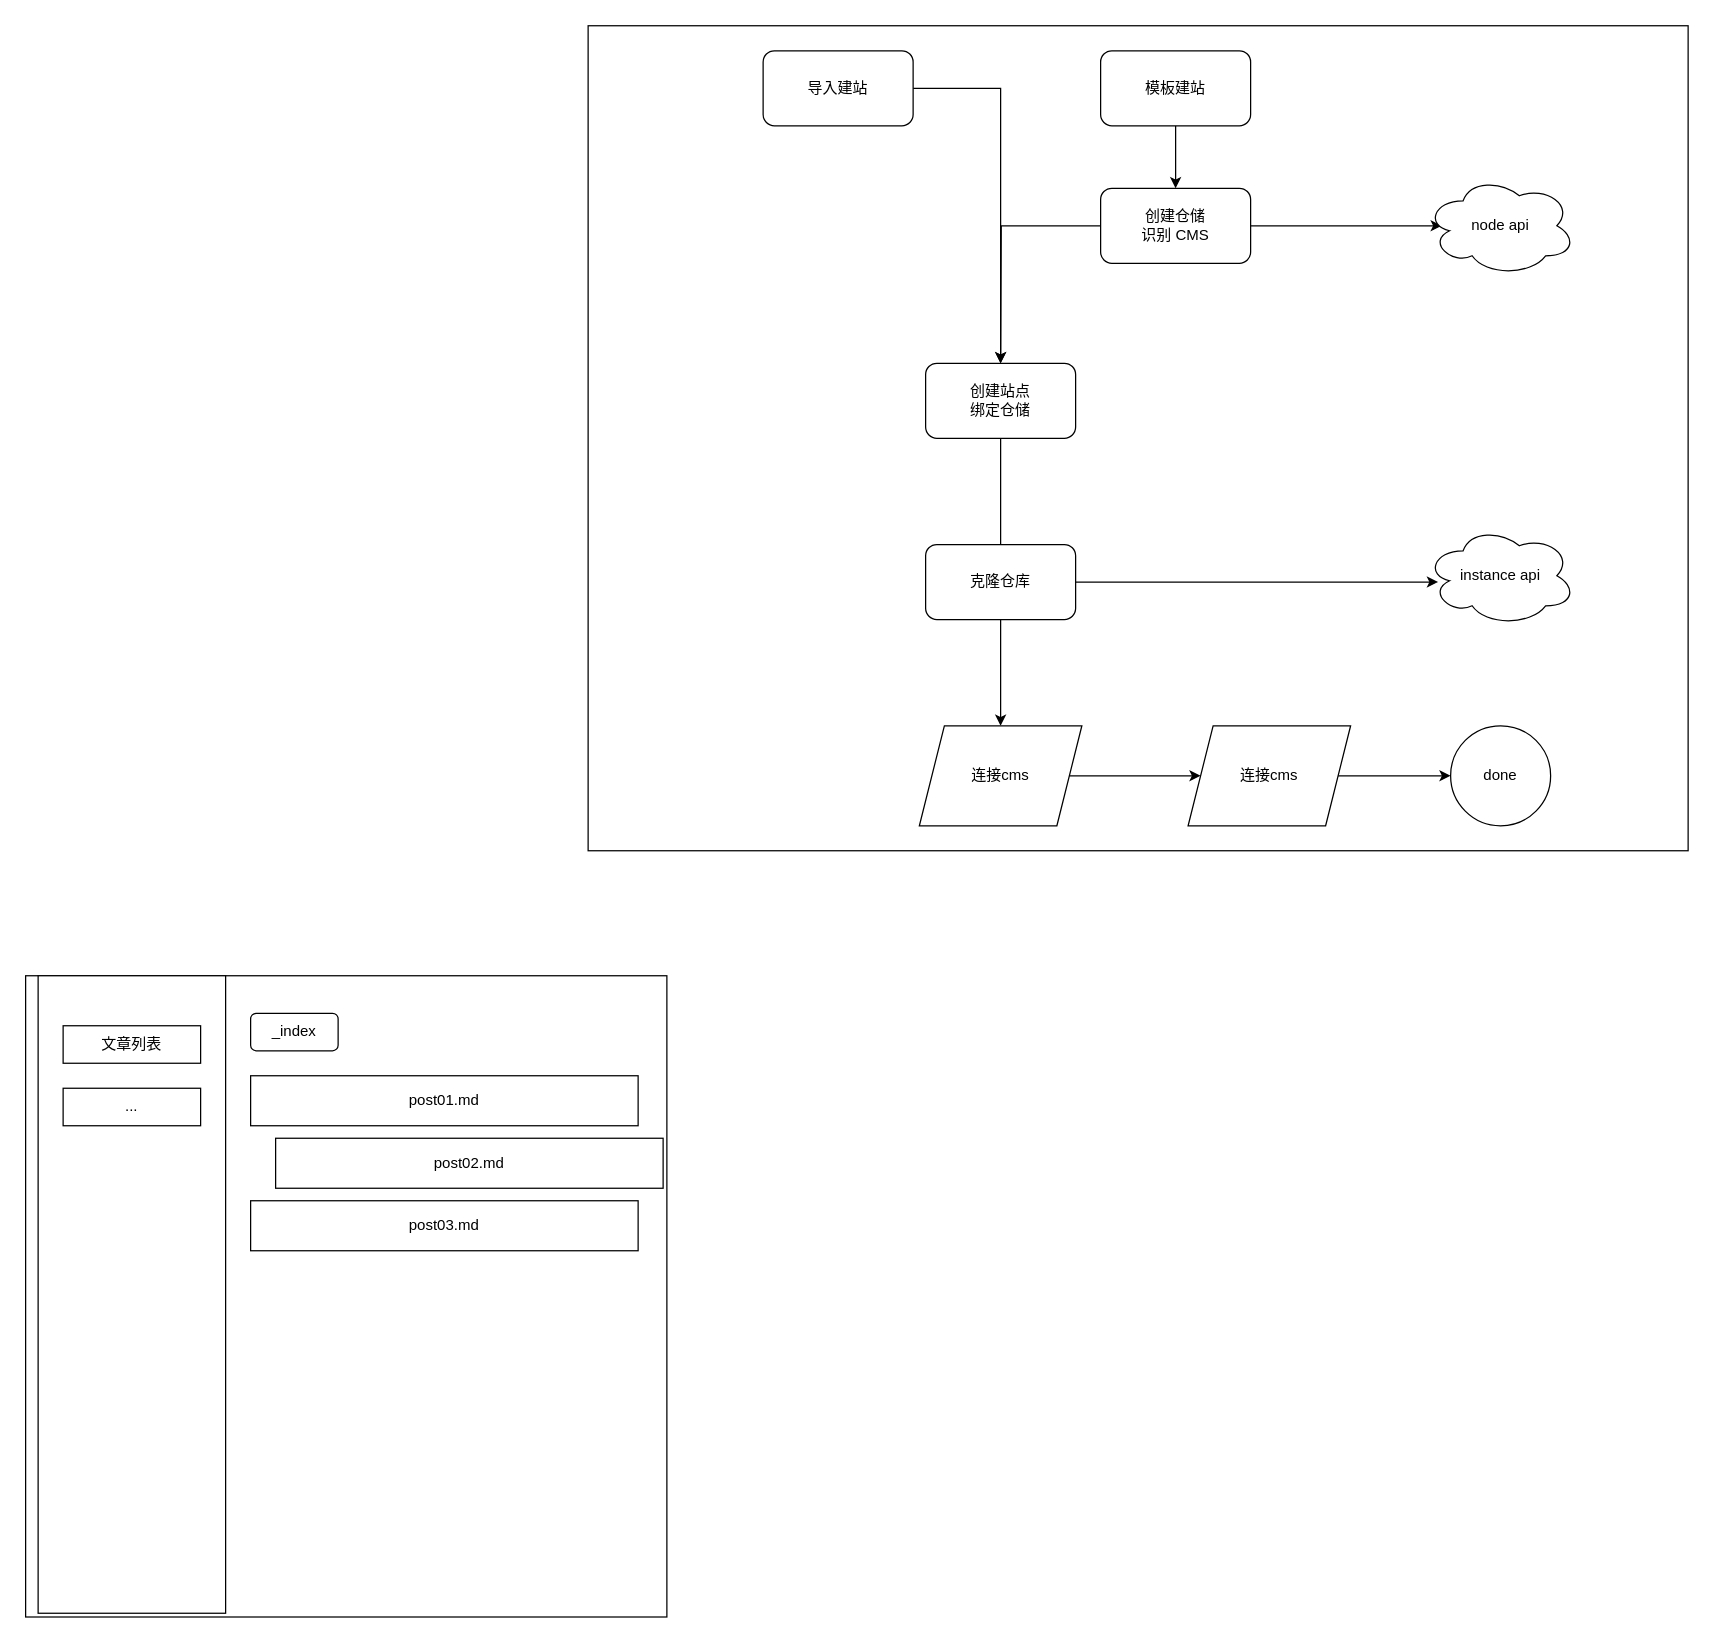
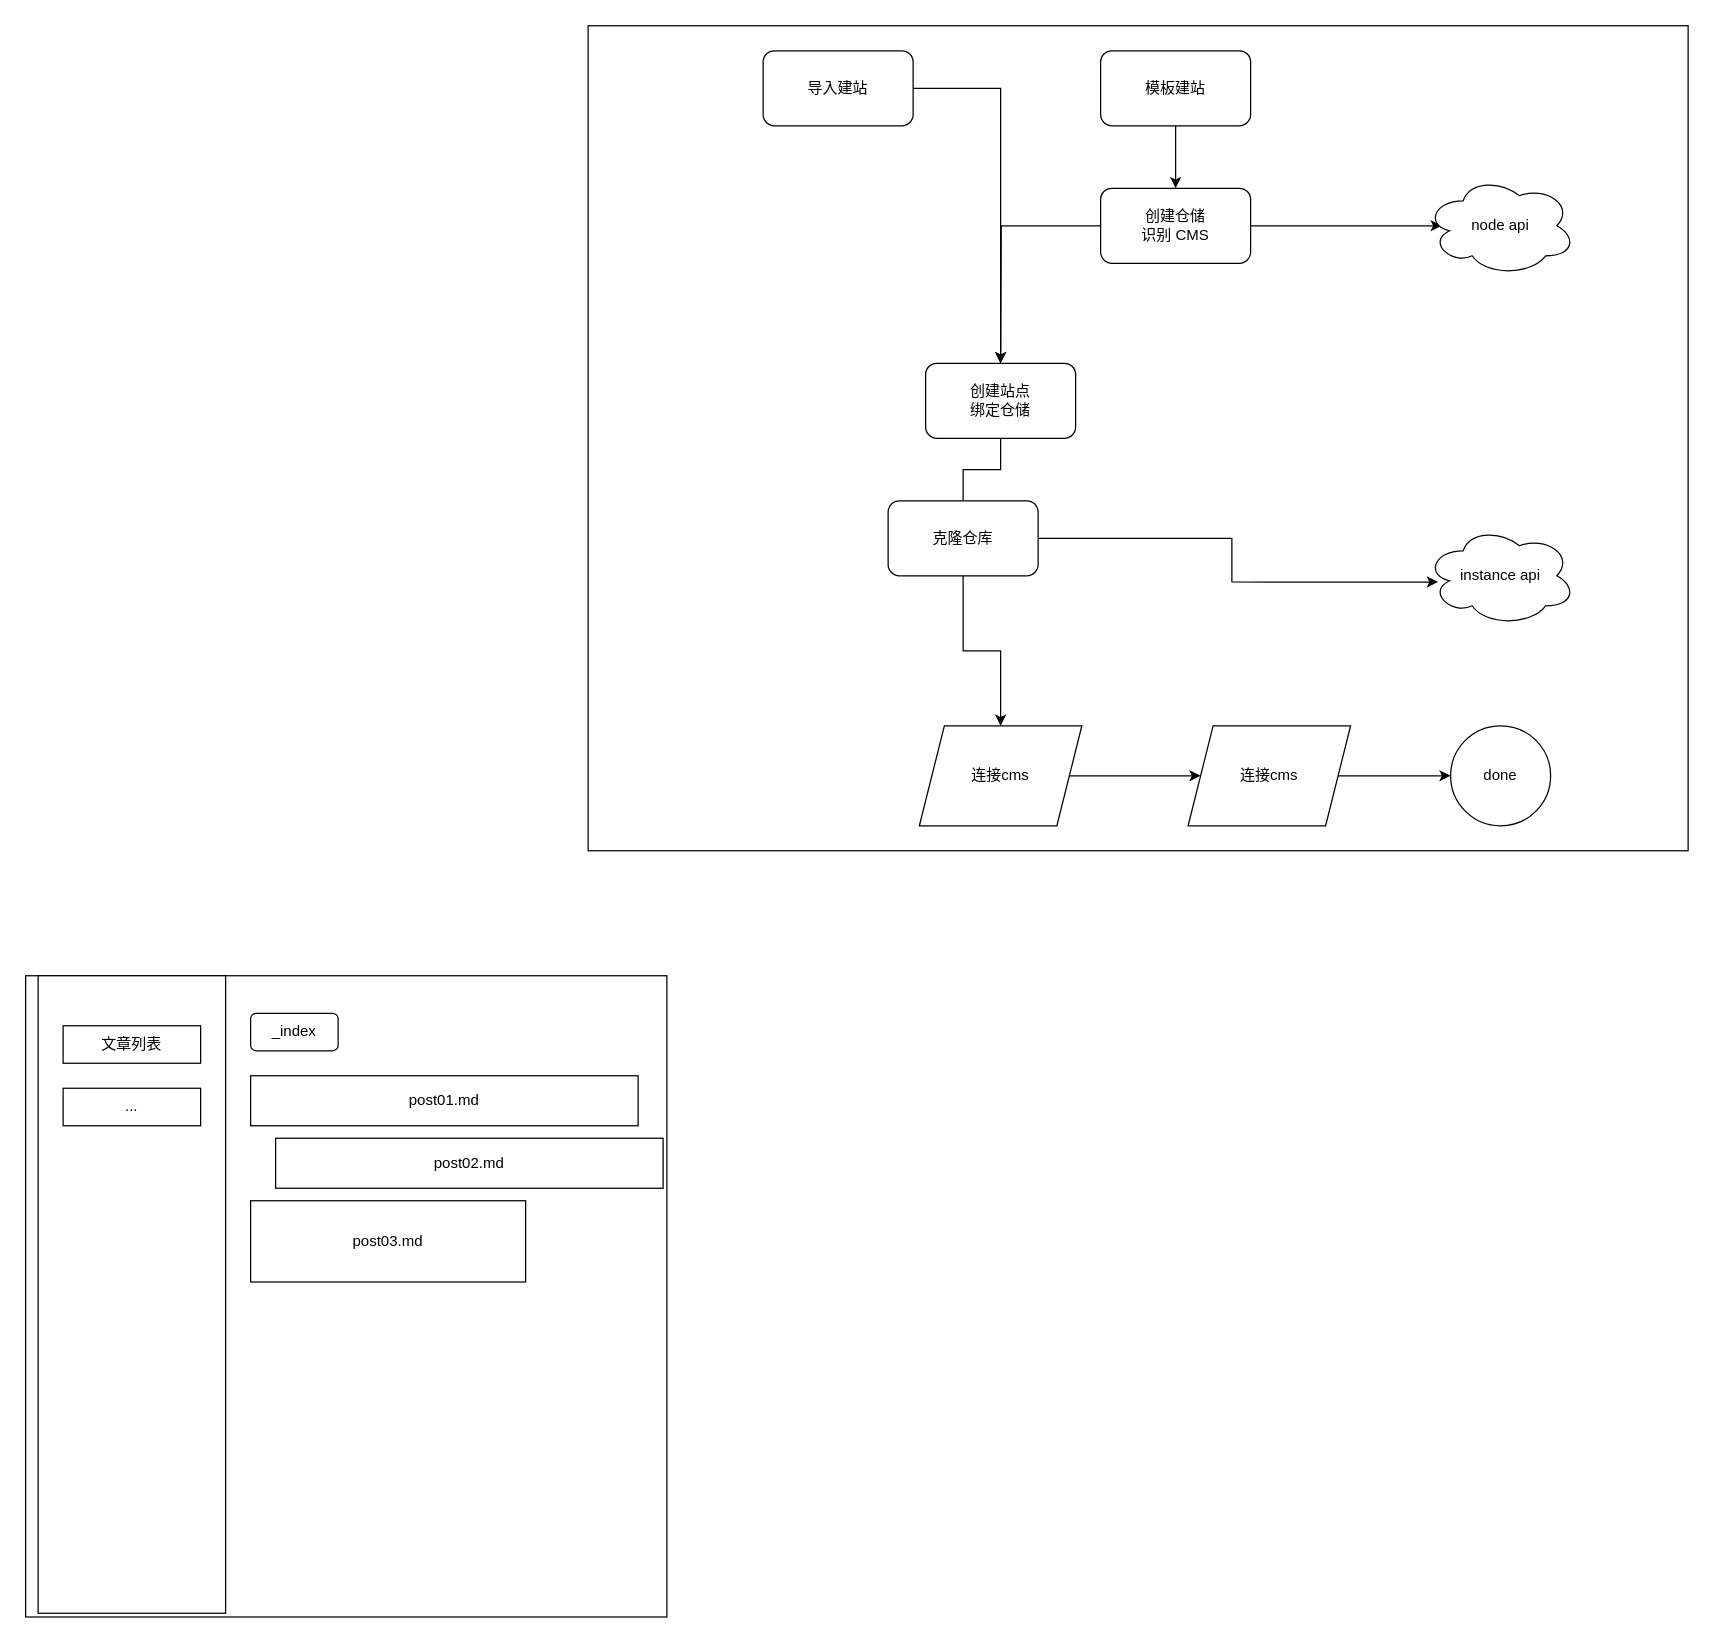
- <mxCell id="15" value="克隆仓库" style="rounded=1;whiteSpace=wrap;html=1;" parent="1" vertex="1"><mxGeometry x="740" y="435" width="120" height="60" as="geometry" /></mxCell>
+ <mxCell id="15" value="克隆仓库" style="rounded=1;whiteSpace=wrap;html=1;" parent="1" vertex="1"><mxGeometry x="710" y="400" width="120" height="60" as="geometry" /></mxCell>
- <mxCell id="26" value="post03.md" style="rounded=0;whiteSpace=wrap;html=1;" vertex="1" parent="1"><mxGeometry x="200" y="960" width="310" height="40" as="geometry" /></mxCell>
+ <mxCell id="26" value="post03.md" style="rounded=0;whiteSpace=wrap;html=1;" vertex="1" parent="1"><mxGeometry x="200" y="960" width="220" height="65" as="geometry" /></mxCell>
